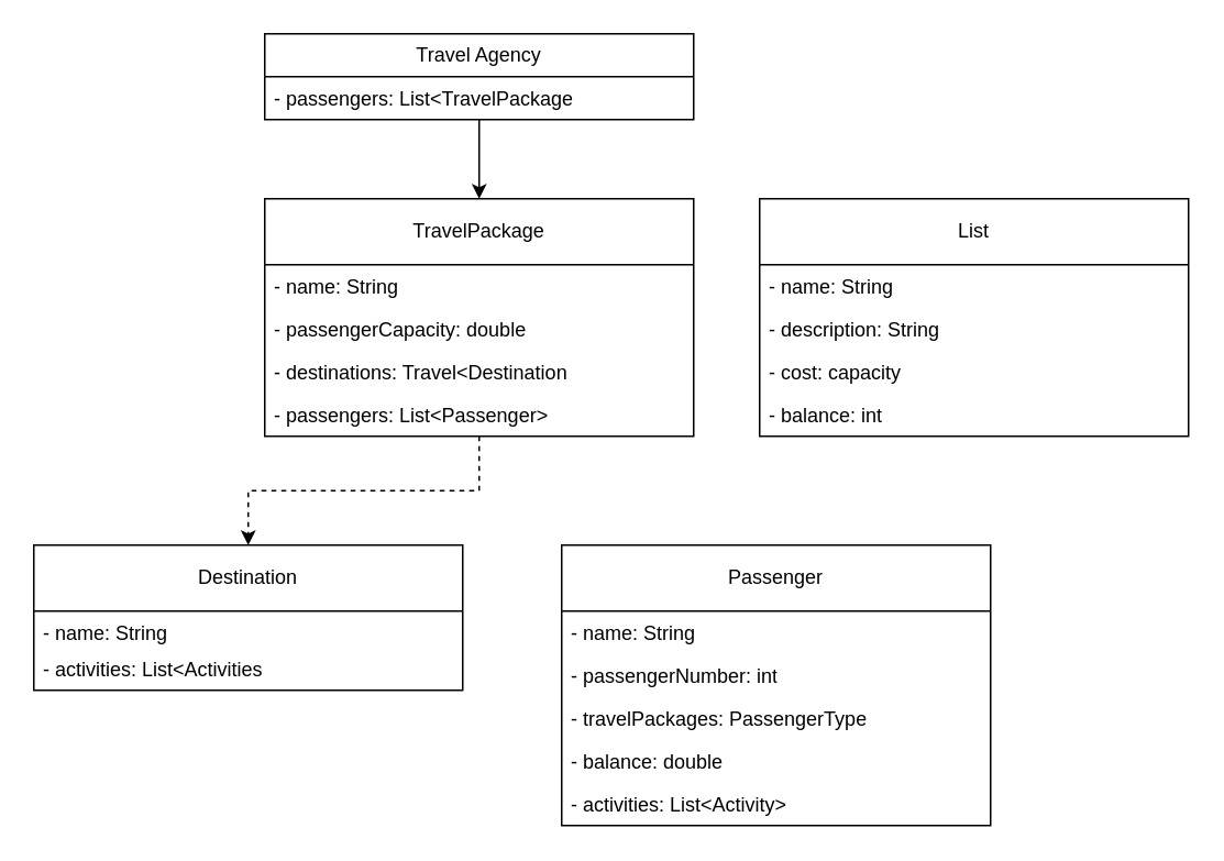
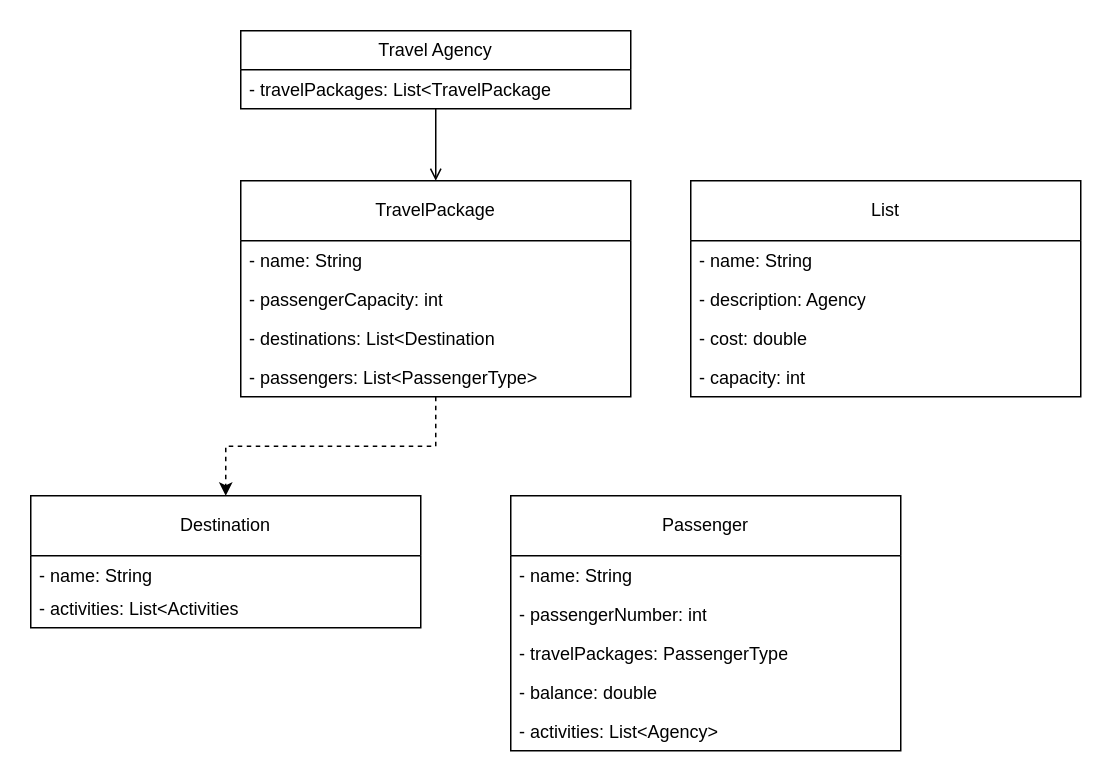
- <mxCell id="4" value="- passengers: List&amp;lt;TravelPackage" style="text;strokeColor=none;fillColor=none;align=left;verticalAlign=top;spacingLeft=4;spacingRight=4;overflow=hidden;rotatable=0;points=[[0,0.5],[1,0.5]];portConstraint=eastwest;whiteSpace=wrap;html=1;" parent="3" vertex="1"><mxGeometry y="26" width="260" height="26" as="geometry" /></mxCell>
+ <mxCell id="4" value="- travelPackages: List&amp;lt;TravelPackage" style="text;strokeColor=none;fillColor=none;align=left;verticalAlign=top;spacingLeft=4;spacingRight=4;overflow=hidden;rotatable=0;points=[[0,0.5],[1,0.5]];portConstraint=eastwest;whiteSpace=wrap;html=1;" parent="3" vertex="1"><mxGeometry y="26" width="260" height="26" as="geometry" /></mxCell>
- <mxCell id="2" style="edgeStyle=orthogonalEdgeStyle;rounded=0;orthogonalLoop=1;jettySize=auto;html=1;entryX=0.5;entryY=0;entryDx=0;entryDy=0;" parent="1" source="3" target="6" edge="1"><mxGeometry relative="1" as="geometry" /></mxCell>
+ <mxCell id="2" style="edgeStyle=orthogonalEdgeStyle;rounded=0;orthogonalLoop=1;jettySize=auto;html=1;entryX=0.5;entryY=0;entryDx=0;entryDy=0;endArrow=open;" parent="1" source="3" target="6" edge="1"><mxGeometry relative="1" as="geometry" /></mxCell>
- <mxCell id="8" value="- passengerCapacity: double" style="text;strokeColor=none;fillColor=none;align=left;verticalAlign=top;spacingLeft=4;spacingRight=4;overflow=hidden;rotatable=0;points=[[0,0.5],[1,0.5]];portConstraint=eastwest;whiteSpace=wrap;html=1;" parent="6" vertex="1"><mxGeometry y="66" width="260" height="26" as="geometry" /></mxCell>
+ <mxCell id="8" value="- passengerCapacity: int" style="text;strokeColor=none;fillColor=none;align=left;verticalAlign=top;spacingLeft=4;spacingRight=4;overflow=hidden;rotatable=0;points=[[0,0.5],[1,0.5]];portConstraint=eastwest;whiteSpace=wrap;html=1;" parent="6" vertex="1"><mxGeometry y="66" width="260" height="26" as="geometry" /></mxCell>
- <mxCell id="22" value="- description: String" style="text;strokeColor=none;fillColor=none;align=left;verticalAlign=top;spacingLeft=4;spacingRight=4;overflow=hidden;rotatable=0;points=[[0,0.5],[1,0.5]];portConstraint=eastwest;whiteSpace=wrap;html=1;" parent="20" vertex="1"><mxGeometry y="66" width="260" height="26" as="geometry" /></mxCell>
+ <mxCell id="22" value="- description: Agency" style="text;strokeColor=none;fillColor=none;align=left;verticalAlign=top;spacingLeft=4;spacingRight=4;overflow=hidden;rotatable=0;points=[[0,0.5],[1,0.5]];portConstraint=eastwest;whiteSpace=wrap;html=1;" parent="20" vertex="1"><mxGeometry y="66" width="260" height="26" as="geometry" /></mxCell>
- <mxCell id="9" value="- destinations: Travel&amp;lt;Destination" style="text;strokeColor=none;fillColor=none;align=left;verticalAlign=top;spacingLeft=4;spacingRight=4;overflow=hidden;rotatable=0;points=[[0,0.5],[1,0.5]];portConstraint=eastwest;whiteSpace=wrap;html=1;" parent="6" vertex="1"><mxGeometry y="92" width="260" height="26" as="geometry" /></mxCell>
+ <mxCell id="9" value="- destinations: List&amp;lt;Destination" style="text;strokeColor=none;fillColor=none;align=left;verticalAlign=top;spacingLeft=4;spacingRight=4;overflow=hidden;rotatable=0;points=[[0,0.5],[1,0.5]];portConstraint=eastwest;whiteSpace=wrap;html=1;" parent="6" vertex="1"><mxGeometry y="92" width="260" height="26" as="geometry" /></mxCell>
- <mxCell id="23" value="- cost: capacity" style="text;strokeColor=none;fillColor=none;align=left;verticalAlign=top;spacingLeft=4;spacingRight=4;overflow=hidden;rotatable=0;points=[[0,0.5],[1,0.5]];portConstraint=eastwest;whiteSpace=wrap;html=1;" parent="20" vertex="1"><mxGeometry y="92" width="260" height="26" as="geometry" /></mxCell>
+ <mxCell id="23" value="- cost: double" style="text;strokeColor=none;fillColor=none;align=left;verticalAlign=top;spacingLeft=4;spacingRight=4;overflow=hidden;rotatable=0;points=[[0,0.5],[1,0.5]];portConstraint=eastwest;whiteSpace=wrap;html=1;" parent="20" vertex="1"><mxGeometry y="92" width="260" height="26" as="geometry" /></mxCell>
- <mxCell id="10" value="- passengers: List&amp;lt;Passenger&amp;gt;" style="text;strokeColor=none;fillColor=none;align=left;verticalAlign=top;spacingLeft=4;spacingRight=4;overflow=hidden;rotatable=0;points=[[0,0.5],[1,0.5]];portConstraint=eastwest;whiteSpace=wrap;html=1;" parent="6" vertex="1"><mxGeometry y="118" width="260" height="26" as="geometry" /></mxCell>
+ <mxCell id="10" value="- passengers: List&amp;lt;PassengerType&amp;gt;" style="text;strokeColor=none;fillColor=none;align=left;verticalAlign=top;spacingLeft=4;spacingRight=4;overflow=hidden;rotatable=0;points=[[0,0.5],[1,0.5]];portConstraint=eastwest;whiteSpace=wrap;html=1;" parent="6" vertex="1"><mxGeometry y="118" width="260" height="26" as="geometry" /></mxCell>
- <mxCell id="24" value="- balance: int" style="text;strokeColor=none;fillColor=none;align=left;verticalAlign=top;spacingLeft=4;spacingRight=4;overflow=hidden;rotatable=0;points=[[0,0.5],[1,0.5]];portConstraint=eastwest;whiteSpace=wrap;html=1;" parent="20" vertex="1"><mxGeometry y="118" width="260" height="26" as="geometry" /></mxCell>
+ <mxCell id="24" value="- capacity: int" style="text;strokeColor=none;fillColor=none;align=left;verticalAlign=top;spacingLeft=4;spacingRight=4;overflow=hidden;rotatable=0;points=[[0,0.5],[1,0.5]];portConstraint=eastwest;whiteSpace=wrap;html=1;" parent="20" vertex="1"><mxGeometry y="118" width="260" height="26" as="geometry" /></mxCell>
- <mxCell id="19" value="- activities: List&amp;lt;Activity&amp;gt;" style="text;strokeColor=none;fillColor=none;align=left;verticalAlign=top;spacingLeft=4;spacingRight=4;overflow=hidden;rotatable=0;points=[[0,0.5],[1,0.5]];portConstraint=eastwest;whiteSpace=wrap;html=1;" parent="14" vertex="1"><mxGeometry y="144" width="260" height="26" as="geometry" /></mxCell>
+ <mxCell id="19" value="- activities: List&amp;lt;Agency&amp;gt;" style="text;strokeColor=none;fillColor=none;align=left;verticalAlign=top;spacingLeft=4;spacingRight=4;overflow=hidden;rotatable=0;points=[[0,0.5],[1,0.5]];portConstraint=eastwest;whiteSpace=wrap;html=1;" parent="14" vertex="1"><mxGeometry y="144" width="260" height="26" as="geometry" /></mxCell>
